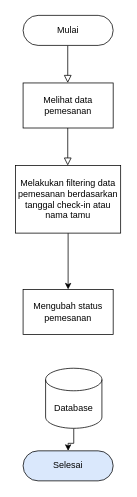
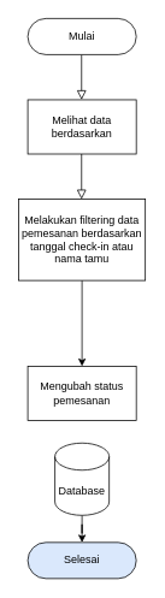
- <mxCell id="4" value="Melihat data pemesanan" style="rounded=0;whiteSpace=wrap;html=1;" vertex="1" parent="1"><mxGeometry x="30" y="110" width="120" height="60" as="geometry" /></mxCell>
+ <mxCell id="4" value="Melihat data berdasarkan" style="rounded=0;whiteSpace=wrap;html=1;" vertex="1" parent="1"><mxGeometry x="30" y="110" width="120" height="60" as="geometry" /></mxCell>
- <mxCell id="8" value="Mengubah status pemesanan" style="whiteSpace=wrap;html=1;rounded=0;" vertex="1" parent="1"><mxGeometry x="30" y="385" width="120" height="60" as="geometry" /></mxCell>
+ <mxCell id="8" value="Mengubah status pemesanan" style="whiteSpace=wrap;html=1;rounded=0;" vertex="1" parent="1"><mxGeometry x="30" y="405" width="120" height="60" as="geometry" /></mxCell>
- <mxCell id="10" value="Database" style="shape=cylinder3;whiteSpace=wrap;html=1;boundedLbl=1;backgroundOutline=1;size=15;" vertex="1" parent="1"><mxGeometry x="60" y="490" width="75" height="80" as="geometry" /></mxCell>
+ <mxCell id="10" value="Database" style="shape=cylinder3;whiteSpace=wrap;html=1;boundedLbl=1;backgroundOutline=1;size=15;" vertex="1" parent="1"><mxGeometry x="60" y="490" width="60" height="80" as="geometry" /></mxCell>
